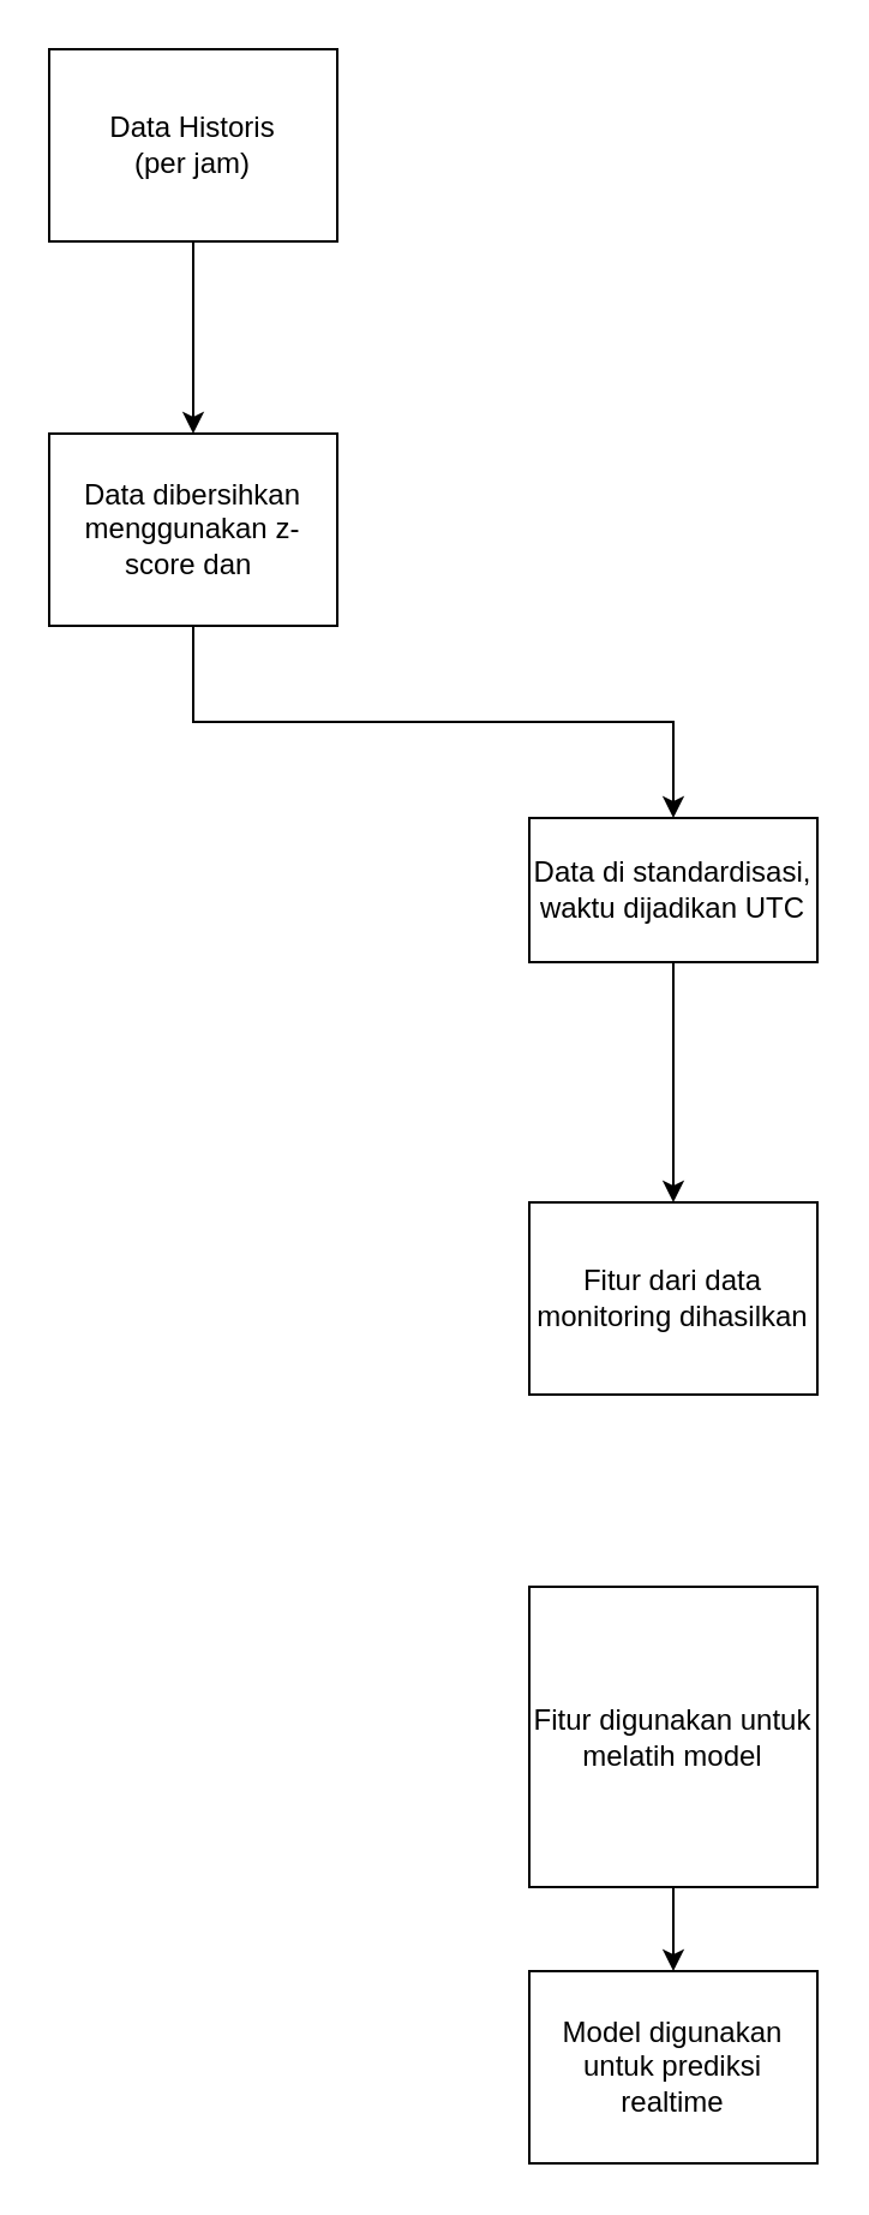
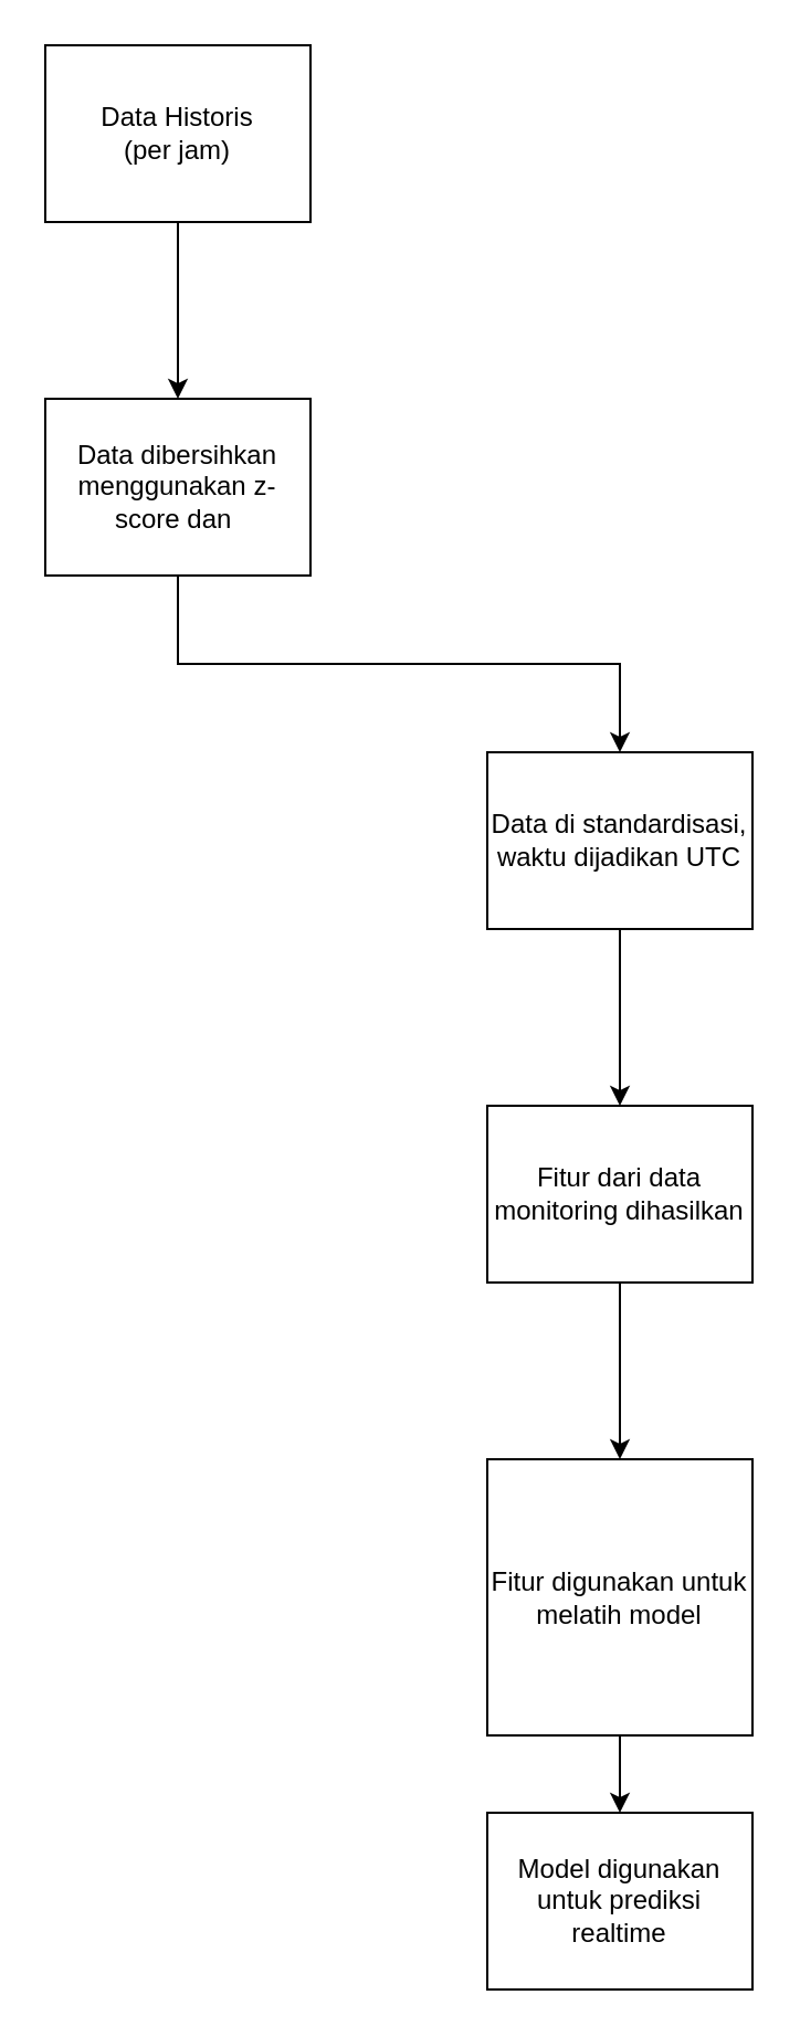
- <mxCell id="5" value="Data di standardisasi, waktu dijadikan UTC" style="rounded=0;whiteSpace=wrap;html=1;" vertex="1" parent="1"><mxGeometry x="220" y="340" width="120" height="60" as="geometry" /></mxCell>
+ <mxCell id="5" value="Data di standardisasi, waktu dijadikan UTC" style="rounded=0;whiteSpace=wrap;html=1;" vertex="1" parent="1"><mxGeometry x="220" y="340" width="120" height="80" as="geometry" /></mxCell>
+ <mxCell id="6" value="" style="edgeStyle=orthogonalEdgeStyle;rounded=0;orthogonalLoop=1;jettySize=auto;html=1;" edge="1" parent="1" source="7" target="9"><mxGeometry relative="1" as="geometry" /></mxCell>
